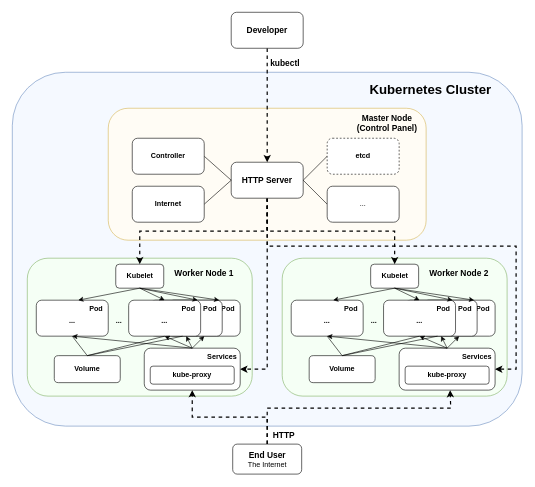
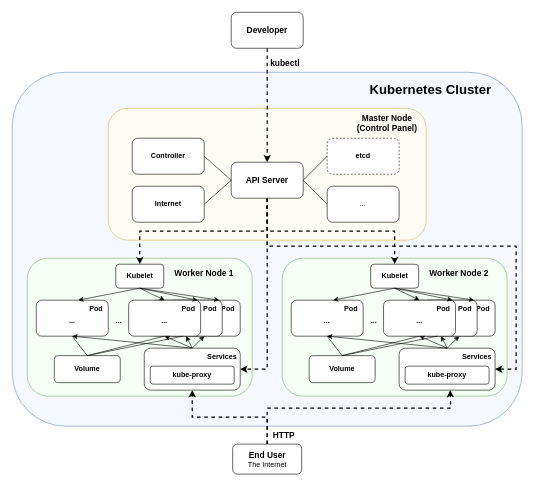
- <mxCell id="100" value="&lt;b&gt;&lt;font style=&quot;font-size: 14px;&quot;&gt;HTTP Server&lt;/font&gt;&lt;/b&gt;" style="rounded=1;whiteSpace=wrap;html=1;" vertex="1" parent="1"><mxGeometry x="385" y="270" width="120" height="60" as="geometry" /></mxCell>
+ <mxCell id="100" value="&lt;b&gt;&lt;font style=&quot;font-size: 14px;&quot;&gt;API Server&lt;/font&gt;&lt;/b&gt;" style="rounded=1;whiteSpace=wrap;html=1;" vertex="1" parent="1"><mxGeometry x="385" y="270" width="120" height="60" as="geometry" /></mxCell>
